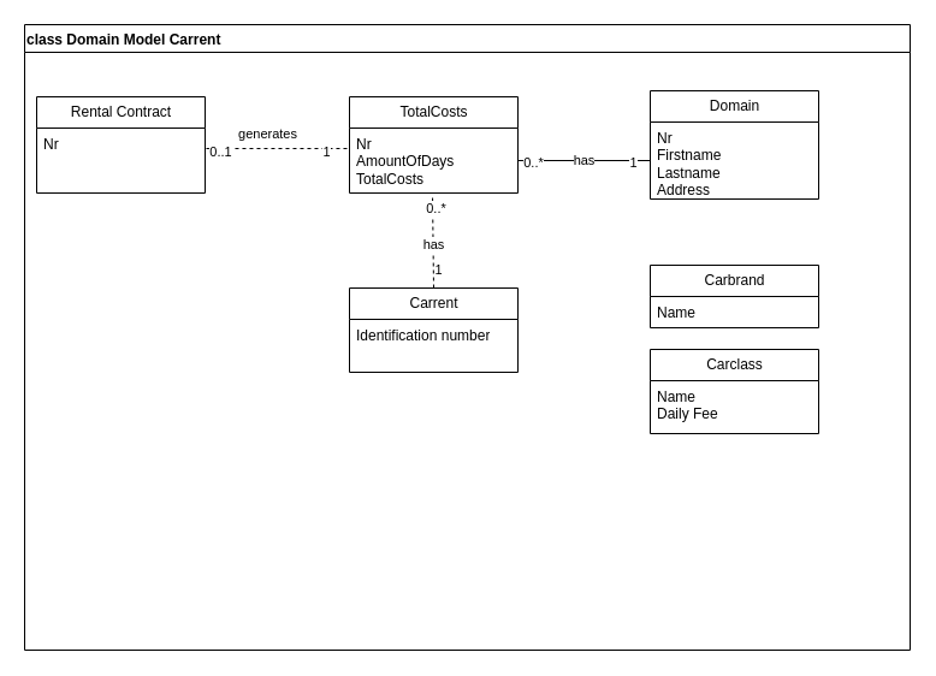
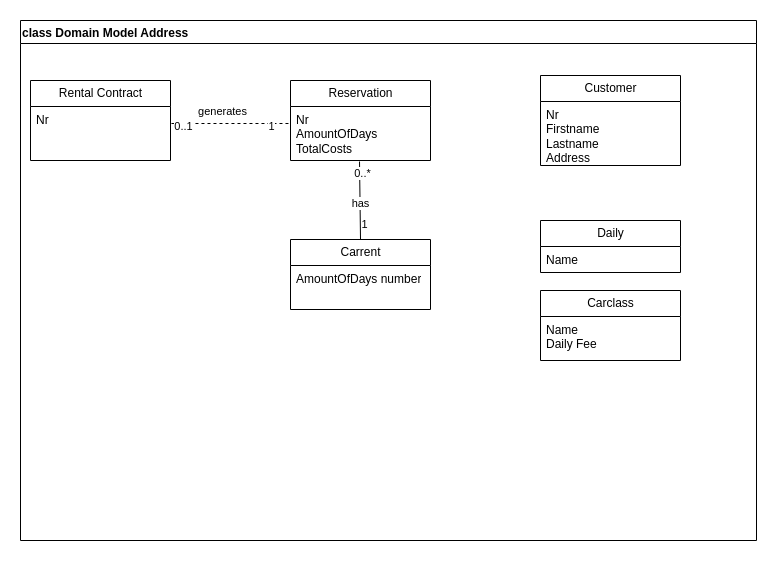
- <mxCell id="2" value="class Domain Model Carrent" style="swimlane;align=left;" vertex="1" parent="1"><mxGeometry x="20" y="20" width="736" height="520" as="geometry"><mxRectangle x="160" y="130" width="200" height="30" as="alternateBounds" /></mxGeometry></mxCell>
+ <mxCell id="2" value="class Domain Model Address" style="swimlane;align=left;" vertex="1" parent="1"><mxGeometry x="20" y="20" width="736" height="520" as="geometry"><mxRectangle x="160" y="130" width="200" height="30" as="alternateBounds" /></mxGeometry></mxCell>
- <mxCell id="5" value="Domain" style="swimlane;fontStyle=0;childLayout=stackLayout;horizontal=1;startSize=26;fillColor=none;horizontalStack=0;resizeParent=1;resizeParentMax=0;resizeLast=0;collapsible=1;marginBottom=0;html=1;" vertex="1" parent="2"><mxGeometry x="520" y="55" width="140" height="90" as="geometry" /></mxCell>
+ <mxCell id="5" value="Customer" style="swimlane;fontStyle=0;childLayout=stackLayout;horizontal=1;startSize=26;fillColor=none;horizontalStack=0;resizeParent=1;resizeParentMax=0;resizeLast=0;collapsible=1;marginBottom=0;html=1;" vertex="1" parent="2"><mxGeometry x="520" y="55" width="140" height="90" as="geometry" /></mxCell>
- <mxCell id="7" value="TotalCosts" style="swimlane;fontStyle=0;childLayout=stackLayout;horizontal=1;startSize=26;fillColor=none;horizontalStack=0;resizeParent=1;resizeParentMax=0;resizeLast=0;collapsible=1;marginBottom=0;html=1;" vertex="1" parent="2"><mxGeometry x="270" y="60" width="140" height="80" as="geometry" /></mxCell>
+ <mxCell id="7" value="Reservation" style="swimlane;fontStyle=0;childLayout=stackLayout;horizontal=1;startSize=26;fillColor=none;horizontalStack=0;resizeParent=1;resizeParentMax=0;resizeLast=0;collapsible=1;marginBottom=0;html=1;" vertex="1" parent="2"><mxGeometry x="270" y="60" width="140" height="80" as="geometry" /></mxCell>
- <mxCell id="15" value="has" style="endArrow=none;html=1;rounded=0;entryX=0;entryY=0.5;entryDx=0;entryDy=0;exitX=1;exitY=0.5;exitDx=0;exitDy=0;" edge="1" parent="2" source="8" target="6"><mxGeometry width="50" height="50" relative="1" as="geometry"><mxPoint x="300" y="380" as="sourcePoint" /><mxPoint x="350" y="330" as="targetPoint" /></mxGeometry></mxCell>
- <mxCell id="16" value="0..*" style="edgeLabel;html=1;align=center;verticalAlign=middle;resizable=0;points=[];" vertex="1" connectable="0" parent="15"><mxGeometry x="-0.782" y="-1" relative="1" as="geometry"><mxPoint as="offset" /></mxGeometry></mxCell>
- <mxCell id="17" value="1" style="edgeLabel;html=1;align=center;verticalAlign=middle;resizable=0;points=[];" vertex="1" connectable="0" parent="15"><mxGeometry x="0.727" y="-1" relative="1" as="geometry"><mxPoint as="offset" /></mxGeometry></mxCell>
- <mxCell id="18" value="" style="endArrow=none;html=1;rounded=0;entryX=0.493;entryY=1.019;entryDx=0;entryDy=0;entryPerimeter=0;exitX=0.5;exitY=0;exitDx=0;exitDy=0;dashed=1;" edge="1" parent="2" source="11" target="8"><mxGeometry width="50" height="50" relative="1" as="geometry"><mxPoint x="300" y="380" as="sourcePoint" /><mxPoint x="350" y="330" as="targetPoint" /></mxGeometry></mxCell>
+ <mxCell id="18" value="" style="endArrow=none;html=1;rounded=0;entryX=0.493;entryY=1.019;entryDx=0;entryDy=0;entryPerimeter=0;exitX=0.5;exitY=0;exitDx=0;exitDy=0;" edge="1" parent="2" source="11" target="8"><mxGeometry width="50" height="50" relative="1" as="geometry"><mxPoint x="300" y="380" as="sourcePoint" /><mxPoint x="350" y="330" as="targetPoint" /></mxGeometry></mxCell>
- <mxCell id="9" value="Carbrand" style="swimlane;fontStyle=0;childLayout=stackLayout;horizontal=1;startSize=26;fillColor=none;horizontalStack=0;resizeParent=1;resizeParentMax=0;resizeLast=0;collapsible=1;marginBottom=0;html=1;" vertex="1" parent="2"><mxGeometry x="520" y="200" width="140" height="52" as="geometry" /></mxCell>
+ <mxCell id="9" value="Daily" style="swimlane;fontStyle=0;childLayout=stackLayout;horizontal=1;startSize=26;fillColor=none;horizontalStack=0;resizeParent=1;resizeParentMax=0;resizeLast=0;collapsible=1;marginBottom=0;html=1;" vertex="1" parent="2"><mxGeometry x="520" y="200" width="140" height="52" as="geometry" /></mxCell>
- <mxCell id="12" value="Identification number" style="text;strokeColor=none;fillColor=none;align=left;verticalAlign=top;spacingLeft=4;spacingRight=4;overflow=hidden;rotatable=0;points=[[0,0.5],[1,0.5]];portConstraint=eastwest;whiteSpace=wrap;html=1;" vertex="1" parent="11"><mxGeometry y="26" width="140" height="44" as="geometry" /></mxCell>
+ <mxCell id="12" value="AmountOfDays number" style="text;strokeColor=none;fillColor=none;align=left;verticalAlign=top;spacingLeft=4;spacingRight=4;overflow=hidden;rotatable=0;points=[[0,0.5],[1,0.5]];portConstraint=eastwest;whiteSpace=wrap;html=1;" vertex="1" parent="11"><mxGeometry y="26" width="140" height="44" as="geometry" /></mxCell>
